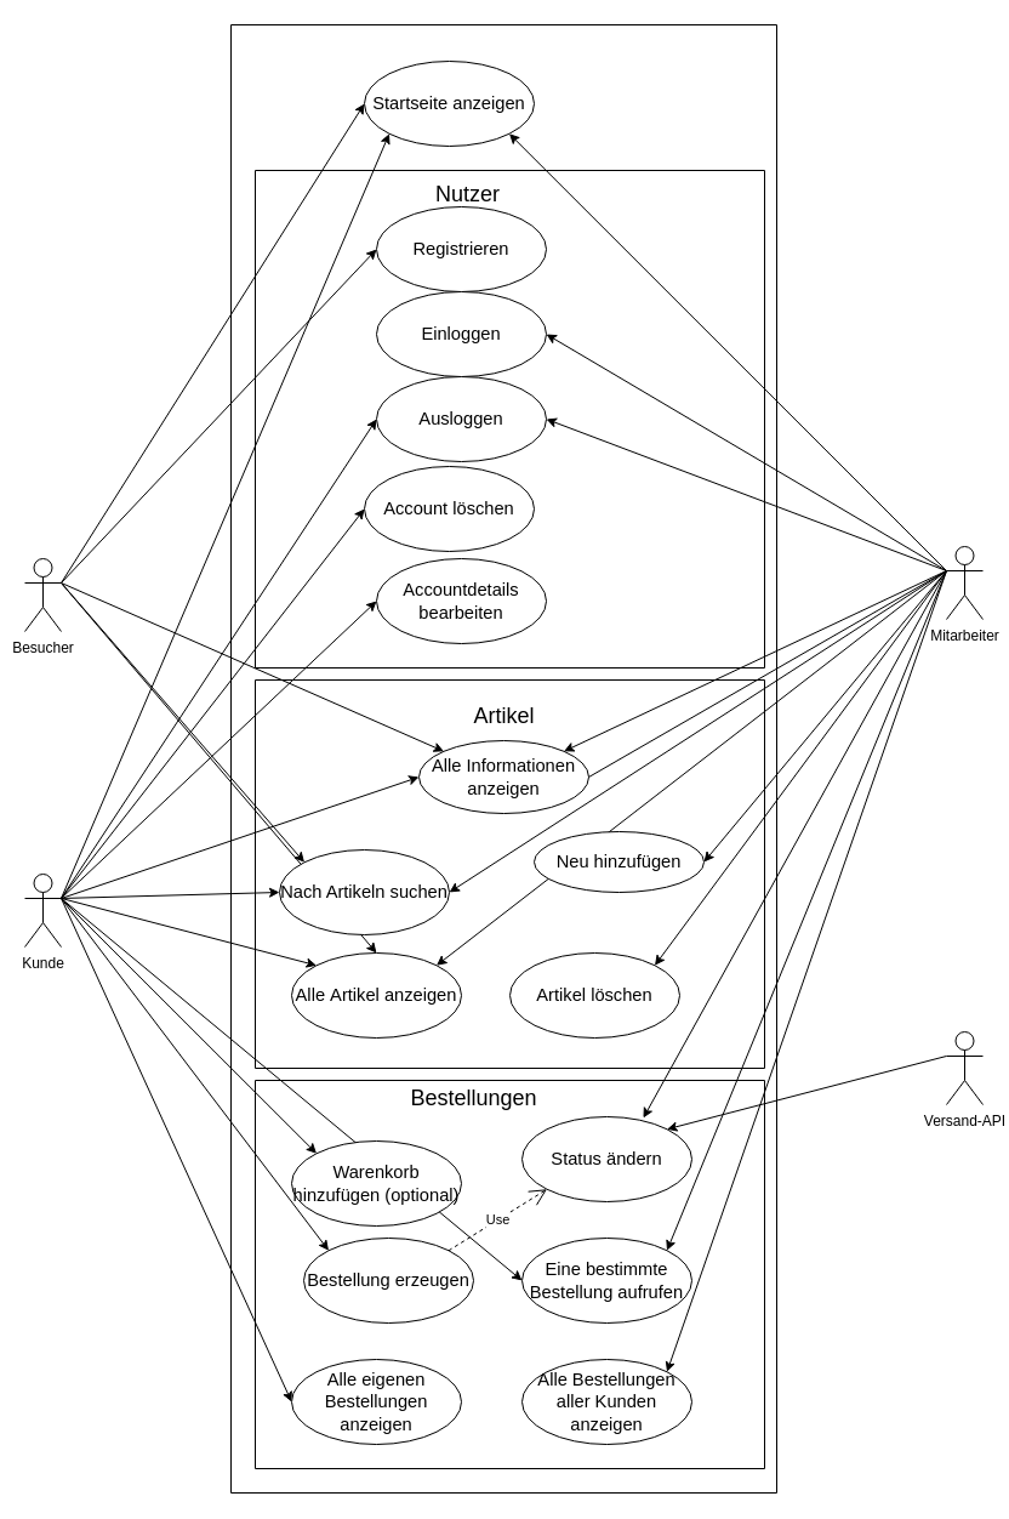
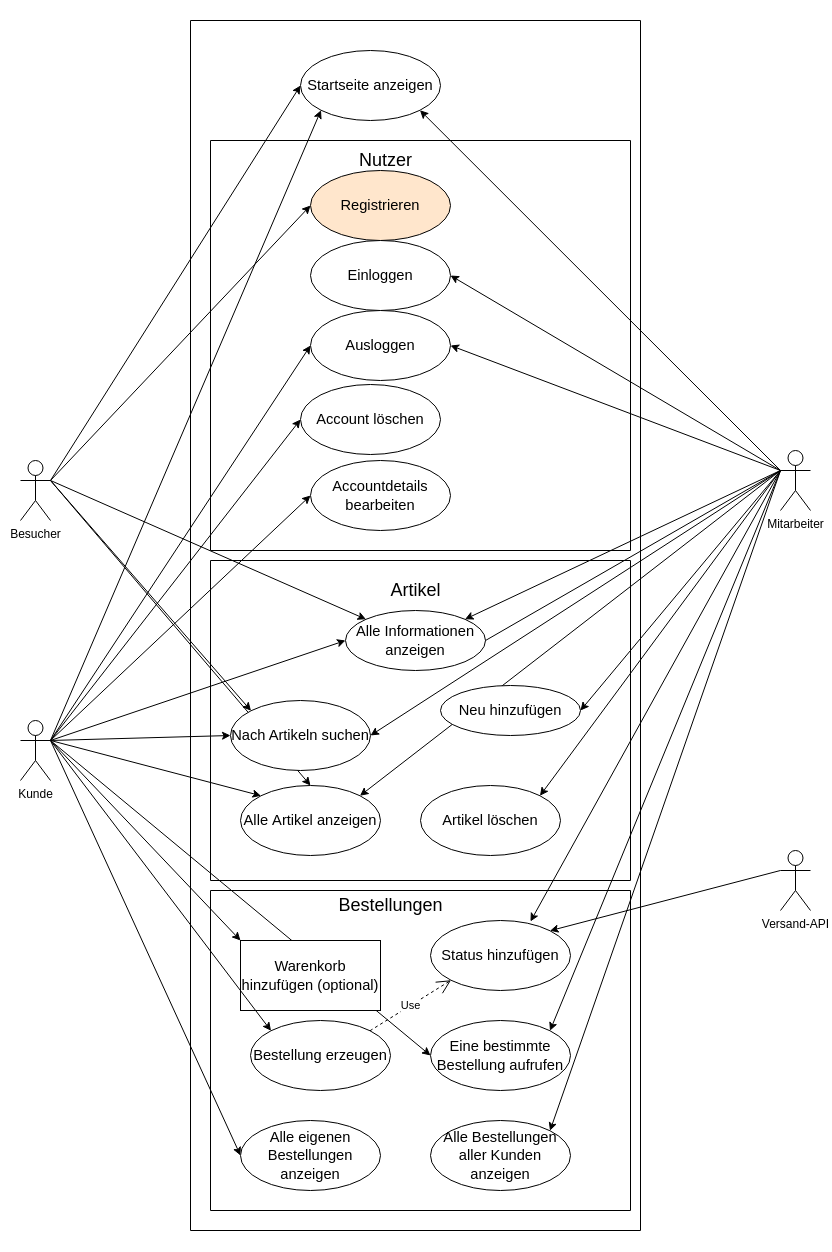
- <mxCell id="29" value="&lt;span lang=&quot;DE-DE&quot; class=&quot;TextRun SCXW246257478 BCX0&quot; style=&quot;animation: 0s ease 0s 1 normal none running none ; appearance: none ; backface-visibility: visible ; background: none 0% 0% / auto repeat scroll padding-box border-box rgba(0 , 0 , 0 , 0) ; border-color: rgb(0 , 0 , 0) ; border-collapse: separate ; border-width: 0px ; border-style: none ; border-spacing: 0px ; border-radius: 0px ; box-shadow: none ; box-sizing: content-box ; caption-side: top ; clear: none ; clip: auto ; content: normal ; cursor: text ; direction: ltr ; display: inline ; empty-cells: show ; float: none ; font-family: &amp;#34;wordvisi_msfontservice&amp;#34; , &amp;#34;calibri&amp;#34; , &amp;#34;calibri_embeddedfont&amp;#34; , &amp;#34;calibri_msfontservice&amp;#34; , sans-serif ; font-size: 14.667px ; height: auto ; line-height: 18.346px ; list-style: outside none lower-alpha ; margin: 0px ; max-height: none ; max-width: none ; min-height: 0px ; min-width: 0px ; opacity: 1 ; outline: rgb(0 , 0 , 0) none 0px ; overflow: visible ; overflow-wrap: break-word ; padding: 0px ; perspective: none ; perspective-origin: 0px 0px ; position: static ; resize: none ; speak: normal ; table-layout: auto ; text-align: left ; text-overflow: clip ; text-shadow: none ; transform: none ; transform-origin: 0px 0px ; transform-style: flat ; transition: all 0s ease 0s ; unicode-bidi: normal ; vertical-align: baseline ; visibility: visible ; width: auto ; word-break: normal ; z-index: auto ; zoom: 1&quot;&gt;&lt;span class=&quot;NormalTextRun SCXW246257478 BCX0&quot;&gt;Registrieren &lt;/span&gt;&lt;/span&gt;" style="ellipse;whiteSpace=wrap;html=1;" vertex="1" parent="28"><mxGeometry x="100" y="30" width="140" height="70" as="geometry" /></mxCell>
+ <mxCell id="29" value="&lt;span lang=&quot;DE-DE&quot; class=&quot;TextRun SCXW246257478 BCX0&quot; style=&quot;animation: 0s ease 0s 1 normal none running none ; appearance: none ; backface-visibility: visible ; background: none 0% 0% / auto repeat scroll padding-box border-box rgba(0 , 0 , 0 , 0) ; border-color: rgb(0 , 0 , 0) ; border-collapse: separate ; border-width: 0px ; border-style: none ; border-spacing: 0px ; border-radius: 0px ; box-shadow: none ; box-sizing: content-box ; caption-side: top ; clear: none ; clip: auto ; content: normal ; cursor: text ; direction: ltr ; display: inline ; empty-cells: show ; float: none ; font-family: &amp;#34;wordvisi_msfontservice&amp;#34; , &amp;#34;calibri&amp;#34; , &amp;#34;calibri_embeddedfont&amp;#34; , &amp;#34;calibri_msfontservice&amp;#34; , sans-serif ; font-size: 14.667px ; height: auto ; line-height: 18.346px ; list-style: outside none lower-alpha ; margin: 0px ; max-height: none ; max-width: none ; min-height: 0px ; min-width: 0px ; opacity: 1 ; outline: rgb(0 , 0 , 0) none 0px ; overflow: visible ; overflow-wrap: break-word ; padding: 0px ; perspective: none ; perspective-origin: 0px 0px ; position: static ; resize: none ; speak: normal ; table-layout: auto ; text-align: left ; text-overflow: clip ; text-shadow: none ; transform: none ; transform-origin: 0px 0px ; transform-style: flat ; transition: all 0s ease 0s ; unicode-bidi: normal ; vertical-align: baseline ; visibility: visible ; width: auto ; word-break: normal ; z-index: auto ; zoom: 1&quot;&gt;&lt;span class=&quot;NormalTextRun SCXW246257478 BCX0&quot;&gt;Registrieren &lt;/span&gt;&lt;/span&gt;" style="ellipse;whiteSpace=wrap;html=1;fillColor=#ffe6cc;" vertex="1" parent="28"><mxGeometry x="100" y="30" width="140" height="70" as="geometry" /></mxCell>
- <mxCell id="26" value="&lt;span lang=&quot;DE-DE&quot; class=&quot;TextRun BCX0 SCXW250834786&quot; style=&quot;animation: 0s ease 0s 1 normal none running none ; appearance: none ; backface-visibility: visible ; background: none 0% 0% / auto repeat scroll padding-box border-box rgba(0 , 0 , 0 , 0) ; border-color: rgb(0 , 0 , 0) ; border-collapse: separate ; border-width: 0px ; border-style: none ; border-spacing: 0px ; border-radius: 0px ; box-shadow: none ; box-sizing: content-box ; caption-side: top ; clear: none ; clip: auto ; content: normal ; cursor: text ; direction: ltr ; display: inline ; empty-cells: show ; float: none ; font-family: &amp;#34;wordvisi_msfontservice&amp;#34; , &amp;#34;calibri&amp;#34; , &amp;#34;calibri_embeddedfont&amp;#34; , &amp;#34;calibri_msfontservice&amp;#34; , sans-serif ; font-size: 14.667px ; height: auto ; line-height: 18.346px ; list-style: outside none lower-alpha ; margin: 0px ; max-height: none ; max-width: none ; min-height: 0px ; min-width: 0px ; opacity: 1 ; outline: rgb(0 , 0 , 0) none 0px ; overflow: visible ; overflow-wrap: break-word ; padding: 0px ; perspective: none ; perspective-origin: 0px 0px ; position: static ; resize: none ; speak: normal ; table-layout: auto ; text-align: left ; text-overflow: clip ; text-shadow: none ; transform: none ; transform-origin: 0px 0px ; transform-style: flat ; transition: all 0s ease 0s ; unicode-bidi: normal ; vertical-align: baseline ; visibility: visible ; width: auto ; word-break: normal ; z-index: auto ; zoom: 1&quot;&gt;&lt;span class=&quot;NormalTextRun BCX0 SCXW250834786&quot;&gt;Status ändern&lt;/span&gt;&lt;/span&gt;" style="ellipse;whiteSpace=wrap;html=1;" vertex="1" parent="19"><mxGeometry x="220" y="30" width="140" height="70" as="geometry" /></mxCell>
+ <mxCell id="26" value="&lt;span lang=&quot;DE-DE&quot; class=&quot;TextRun BCX0 SCXW250834786&quot; style=&quot;animation: 0s ease 0s 1 normal none running none ; appearance: none ; backface-visibility: visible ; background: none 0% 0% / auto repeat scroll padding-box border-box rgba(0 , 0 , 0 , 0) ; border-color: rgb(0 , 0 , 0) ; border-collapse: separate ; border-width: 0px ; border-style: none ; border-spacing: 0px ; border-radius: 0px ; box-shadow: none ; box-sizing: content-box ; caption-side: top ; clear: none ; clip: auto ; content: normal ; cursor: text ; direction: ltr ; display: inline ; empty-cells: show ; float: none ; font-family: &amp;#34;wordvisi_msfontservice&amp;#34; , &amp;#34;calibri&amp;#34; , &amp;#34;calibri_embeddedfont&amp;#34; , &amp;#34;calibri_msfontservice&amp;#34; , sans-serif ; font-size: 14.667px ; height: auto ; line-height: 18.346px ; list-style: outside none lower-alpha ; margin: 0px ; max-height: none ; max-width: none ; min-height: 0px ; min-width: 0px ; opacity: 1 ; outline: rgb(0 , 0 , 0) none 0px ; overflow: visible ; overflow-wrap: break-word ; padding: 0px ; perspective: none ; perspective-origin: 0px 0px ; position: static ; resize: none ; speak: normal ; table-layout: auto ; text-align: left ; text-overflow: clip ; text-shadow: none ; transform: none ; transform-origin: 0px 0px ; transform-style: flat ; transition: all 0s ease 0s ; unicode-bidi: normal ; vertical-align: baseline ; visibility: visible ; width: auto ; word-break: normal ; z-index: auto ; zoom: 1&quot;&gt;&lt;span class=&quot;NormalTextRun BCX0 SCXW250834786&quot;&gt;Status hinzufügen&lt;/span&gt;&lt;/span&gt;" style="ellipse;whiteSpace=wrap;html=1;" vertex="1" parent="19"><mxGeometry x="220" y="30" width="140" height="70" as="geometry" /></mxCell>
- <mxCell id="20" value="&lt;span lang=&quot;DE-DE&quot; class=&quot;TextRun BCX0 SCXW76304743&quot; style=&quot;animation: 0s ease 0s 1 normal none running none ; appearance: none ; backface-visibility: visible ; background: none 0% 0% / auto repeat scroll padding-box border-box rgba(0 , 0 , 0 , 0) ; border-color: rgb(0 , 0 , 0) ; border-collapse: separate ; border-width: 0px ; border-style: none ; border-spacing: 0px ; border-radius: 0px ; box-shadow: none ; box-sizing: content-box ; caption-side: top ; clear: none ; clip: auto ; content: normal ; cursor: text ; direction: ltr ; display: inline ; empty-cells: show ; float: none ; font-family: &amp;#34;wordvisi_msfontservice&amp;#34; , &amp;#34;calibri&amp;#34; , &amp;#34;calibri_embeddedfont&amp;#34; , &amp;#34;calibri_msfontservice&amp;#34; , sans-serif ; font-size: 14.667px ; height: auto ; line-height: 18.346px ; list-style: outside none lower-alpha ; margin: 0px ; max-height: none ; max-width: none ; min-height: 0px ; min-width: 0px ; opacity: 1 ; outline: rgb(0 , 0 , 0) none 0px ; overflow: visible ; overflow-wrap: break-word ; padding: 0px ; perspective: none ; perspective-origin: 0px 0px ; position: static ; resize: none ; speak: normal ; table-layout: auto ; text-align: left ; text-overflow: clip ; text-shadow: none ; transform: none ; transform-origin: 0px 0px ; transform-style: flat ; transition: all 0s ease 0s ; unicode-bidi: normal ; vertical-align: baseline ; visibility: visible ; width: auto ; word-break: normal ; z-index: auto ; zoom: 1&quot;&gt;&lt;span class=&quot;NormalTextRun BCX0 SCXW76304743&quot;&gt;Warenkorb hinzufügen (optional)&lt;/span&gt;&lt;/span&gt;" style="ellipse;whiteSpace=wrap;html=1;" vertex="1" parent="19"><mxGeometry x="30" y="50" width="140" height="70" as="geometry" /></mxCell>
+ <mxCell id="20" value="&lt;span lang=&quot;DE-DE&quot; class=&quot;TextRun BCX0 SCXW76304743&quot; style=&quot;animation: 0s ease 0s 1 normal none running none ; appearance: none ; backface-visibility: visible ; background: none 0% 0% / auto repeat scroll padding-box border-box rgba(0 , 0 , 0 , 0) ; border-color: rgb(0 , 0 , 0) ; border-collapse: separate ; border-width: 0px ; border-style: none ; border-spacing: 0px ; border-radius: 0px ; box-shadow: none ; box-sizing: content-box ; caption-side: top ; clear: none ; clip: auto ; content: normal ; cursor: text ; direction: ltr ; display: inline ; empty-cells: show ; float: none ; font-family: &amp;#34;wordvisi_msfontservice&amp;#34; , &amp;#34;calibri&amp;#34; , &amp;#34;calibri_embeddedfont&amp;#34; , &amp;#34;calibri_msfontservice&amp;#34; , sans-serif ; font-size: 14.667px ; height: auto ; line-height: 18.346px ; list-style: outside none lower-alpha ; margin: 0px ; max-height: none ; max-width: none ; min-height: 0px ; min-width: 0px ; opacity: 1 ; outline: rgb(0 , 0 , 0) none 0px ; overflow: visible ; overflow-wrap: break-word ; padding: 0px ; perspective: none ; perspective-origin: 0px 0px ; position: static ; resize: none ; speak: normal ; table-layout: auto ; text-align: left ; text-overflow: clip ; text-shadow: none ; transform: none ; transform-origin: 0px 0px ; transform-style: flat ; transition: all 0s ease 0s ; unicode-bidi: normal ; vertical-align: baseline ; visibility: visible ; width: auto ; word-break: normal ; z-index: auto ; zoom: 1&quot;&gt;&lt;span class=&quot;NormalTextRun BCX0 SCXW76304743&quot;&gt;Warenkorb hinzufügen (optional)&lt;/span&gt;&lt;/span&gt;" style="whiteSpace=wrap;html=1;rounded=0;" vertex="1" parent="19"><mxGeometry x="30" y="50" width="140" height="70" as="geometry" /></mxCell>
